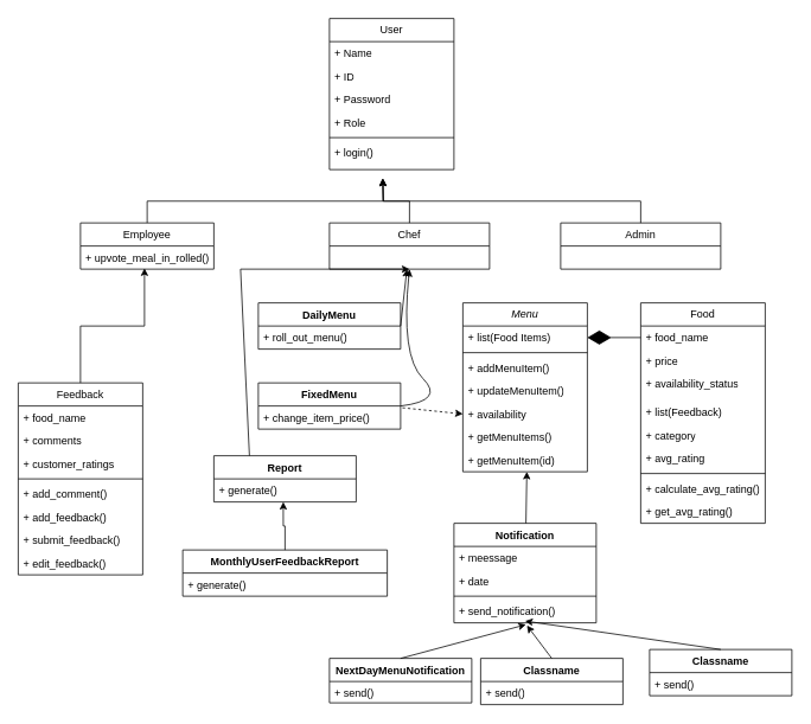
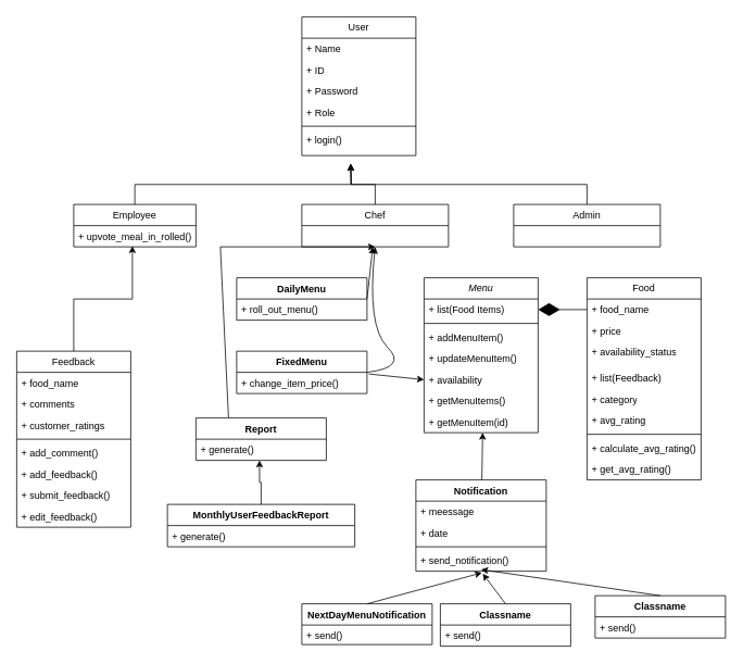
- <mxCell id="64" value="" style="endArrow=classic;html=1;rounded=0;exitX=1.013;exitY=0.077;exitDx=0;exitDy=0;exitPerimeter=0;entryX=0;entryY=0.5;entryDx=0;entryDy=0;dashed=1;" edge="1" parent="1" source="62" target="21"><mxGeometry width="50" height="50" relative="1" as="geometry"><mxPoint x="450" y="500" as="sourcePoint" /><mxPoint x="500" y="450" as="targetPoint" /></mxGeometry></mxCell>
+ <mxCell id="64" value="" style="endArrow=classic;html=1;rounded=0;exitX=1.013;exitY=0.077;exitDx=0;exitDy=0;exitPerimeter=0;entryX=0;entryY=0.5;entryDx=0;entryDy=0;" edge="1" parent="1" source="62" target="21"><mxGeometry width="50" height="50" relative="1" as="geometry"><mxPoint x="450" y="500" as="sourcePoint" /><mxPoint x="500" y="450" as="targetPoint" /></mxGeometry></mxCell>
